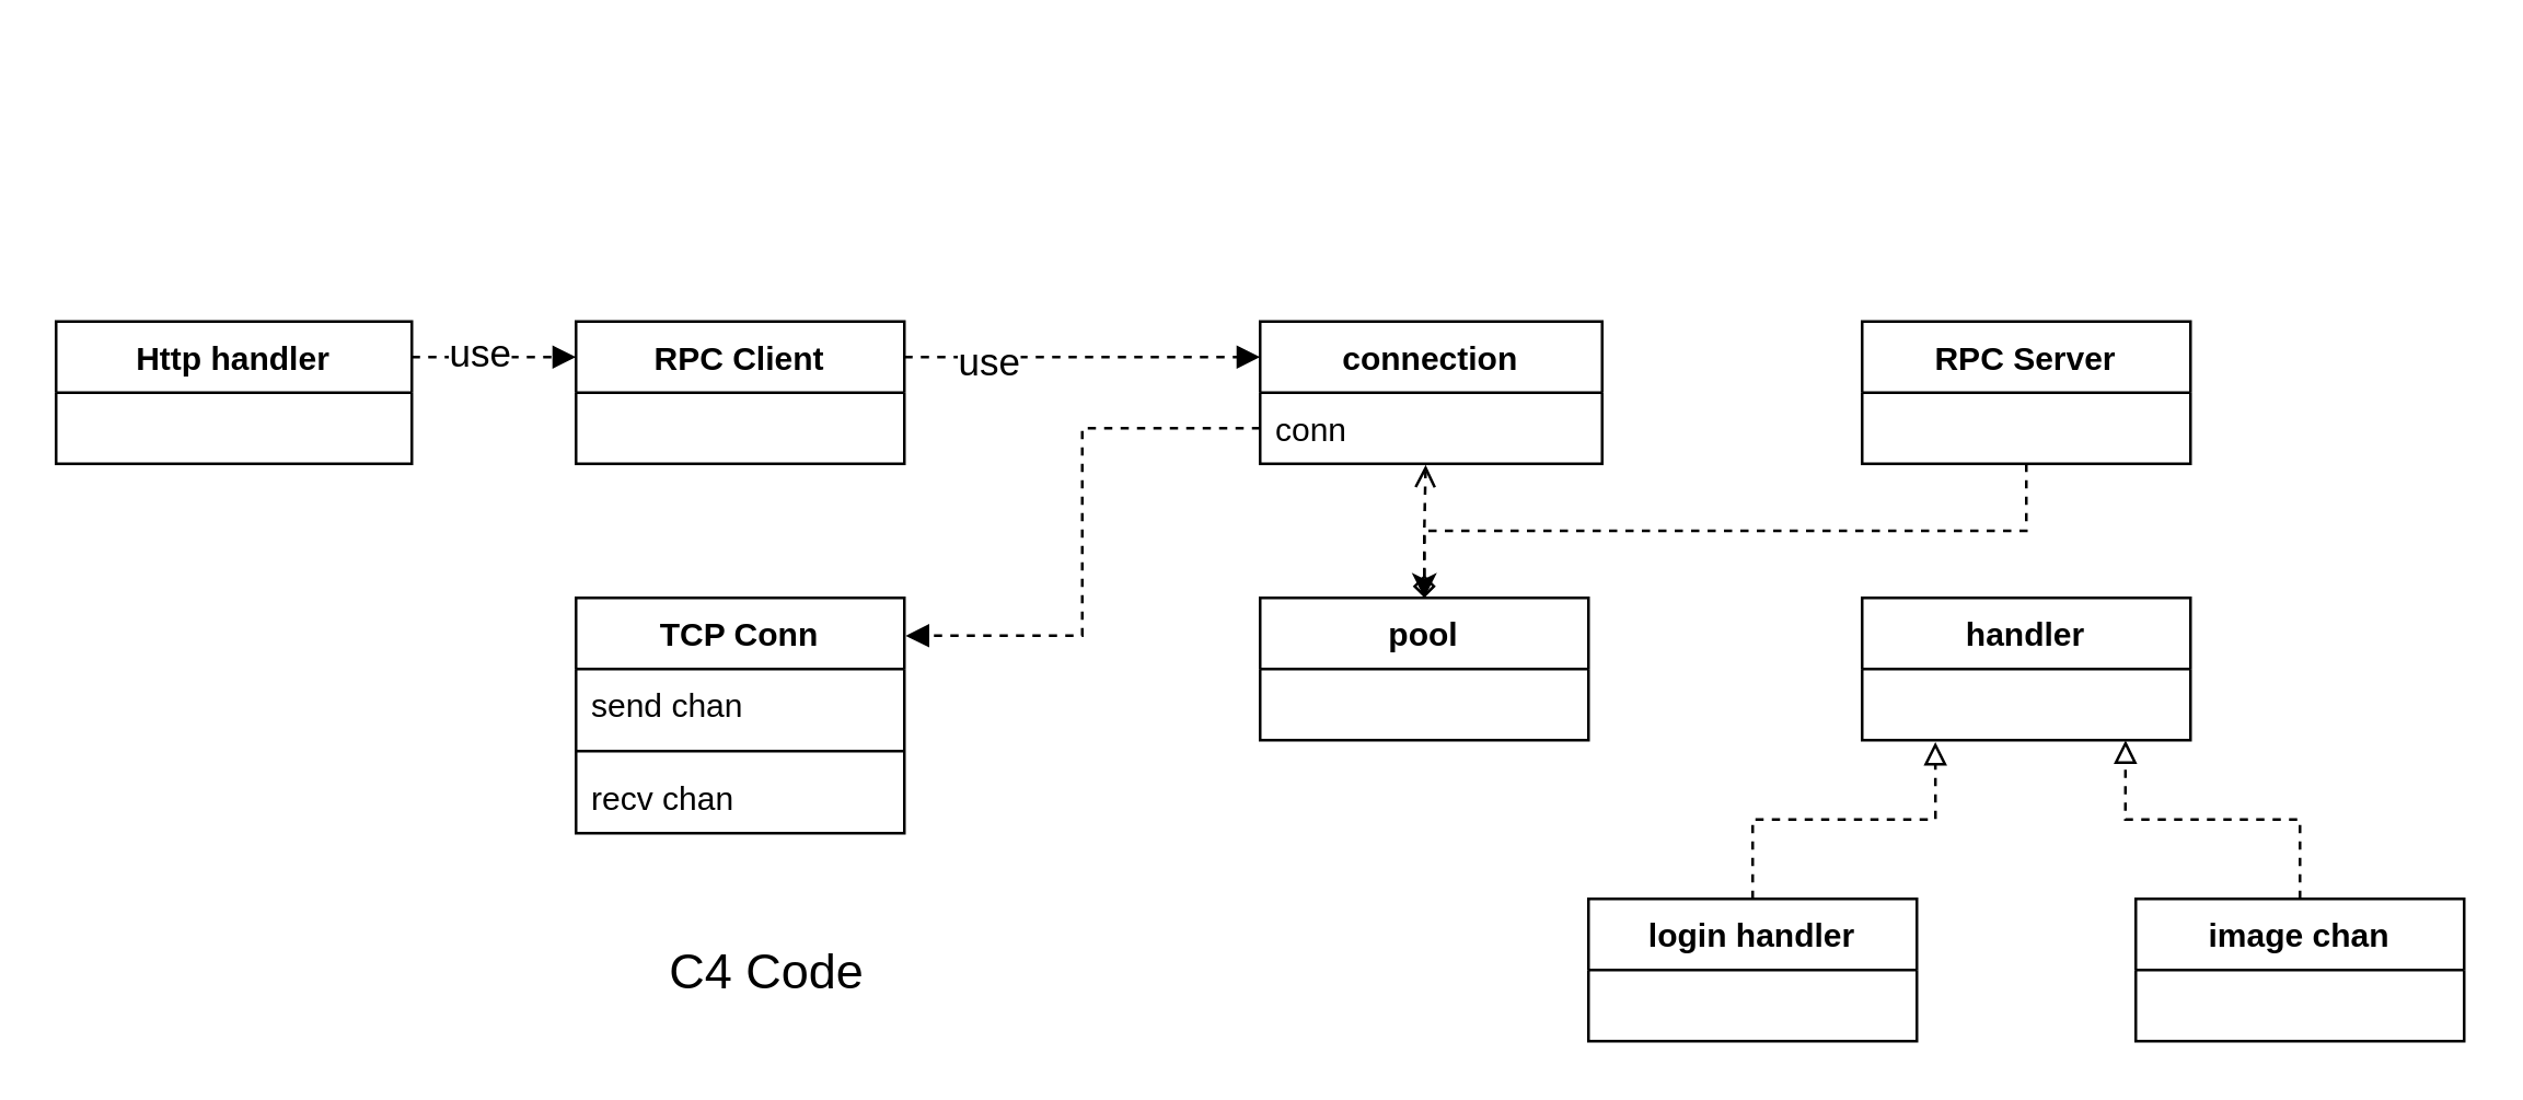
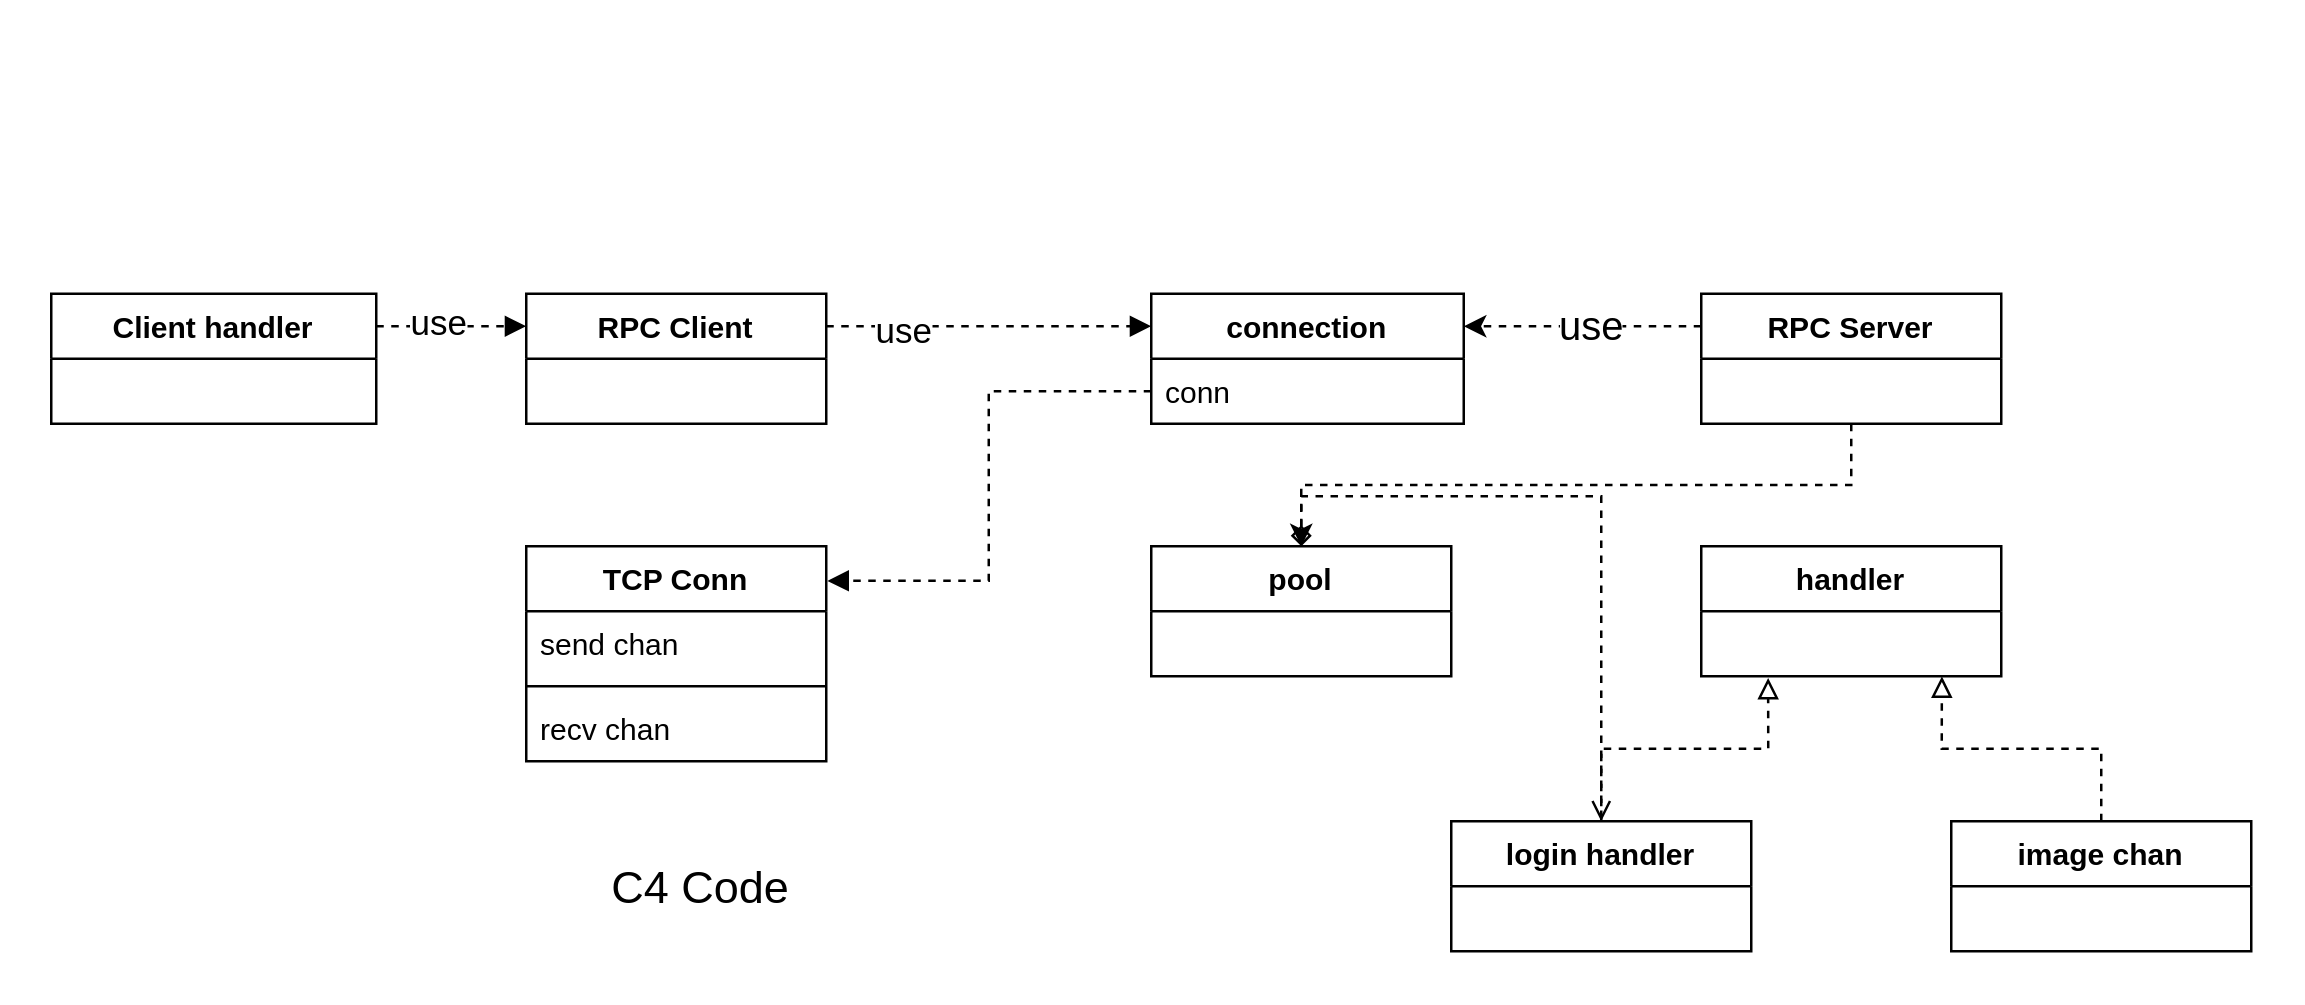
+ <mxCell id="19" style="edgeStyle=orthogonalEdgeStyle;rounded=0;orthogonalLoop=1;jettySize=auto;html=1;exitX=0;exitY=0.25;exitDx=0;exitDy=0;entryX=1;entryY=0.25;entryDx=0;entryDy=0;dashed=1;fontSize=18;" parent="1" source="17" target="11" edge="1"><mxGeometry relative="1" as="geometry"><mxPoint x="660" y="82" as="sourcePoint" /><mxPoint x="762" y="77.996" as="targetPoint" /></mxGeometry></mxCell>
+ <mxCell id="20" value="&lt;font style=&quot;font-size: 16px&quot;&gt;use&lt;/font&gt;" style="edgeLabel;html=1;align=center;verticalAlign=middle;resizable=0;points=[];fontSize=18;" parent="19" vertex="1" connectable="0"><mxGeometry x="-0.575" y="-1" relative="1" as="geometry"><mxPoint x="-25" as="offset" /></mxGeometry></mxCell>
- <mxCell id="5" value="Http handler" style="swimlane;fontStyle=1;align=center;verticalAlign=top;childLayout=stackLayout;horizontal=1;startSize=26;horizontalStack=0;resizeParent=1;resizeParentMax=0;resizeLast=0;collapsible=1;marginBottom=0;" parent="1" vertex="1"><mxGeometry x="20" y="117" width="130" height="52" as="geometry" /></mxCell>
+ <mxCell id="5" value="Client handler" style="swimlane;fontStyle=1;align=center;verticalAlign=top;childLayout=stackLayout;horizontal=1;startSize=26;horizontalStack=0;resizeParent=1;resizeParentMax=0;resizeLast=0;collapsible=1;marginBottom=0;" parent="1" vertex="1"><mxGeometry x="20" y="117" width="130" height="52" as="geometry" /></mxCell>
- <mxCell id="13" style="edgeStyle=orthogonalEdgeStyle;rounded=0;orthogonalLoop=1;jettySize=auto;html=1;exitX=0.5;exitY=0;exitDx=0;exitDy=0;entryX=0.484;entryY=1.017;entryDx=0;entryDy=0;entryPerimeter=0;dashed=1;fontSize=18;endArrow=open;endFill=0;startArrow=diamond;startFill=0;" parent="1" source="14" target="12" edge="1"><mxGeometry relative="1" as="geometry" /></mxCell>
+ <mxCell id="13" style="edgeStyle=orthogonalEdgeStyle;rounded=0;orthogonalLoop=1;jettySize=auto;html=1;exitX=0.5;exitY=0;exitDx=0;exitDy=0;dashed=1;fontSize=18;endArrow=open;endFill=0;startArrow=diamond;startFill=0;" parent="1" source="14" target="24" edge="1"><mxGeometry relative="1" as="geometry" /></mxCell>
